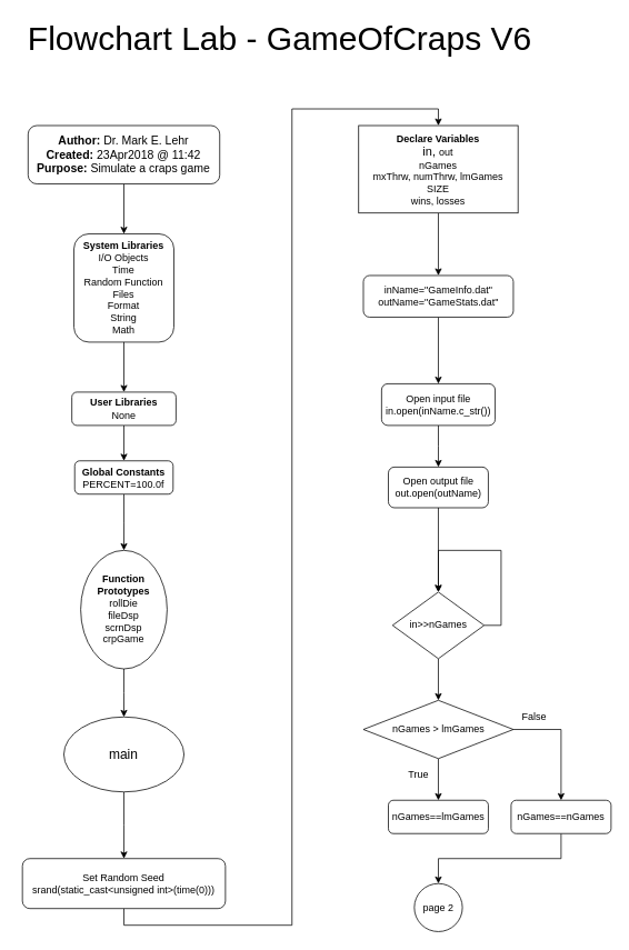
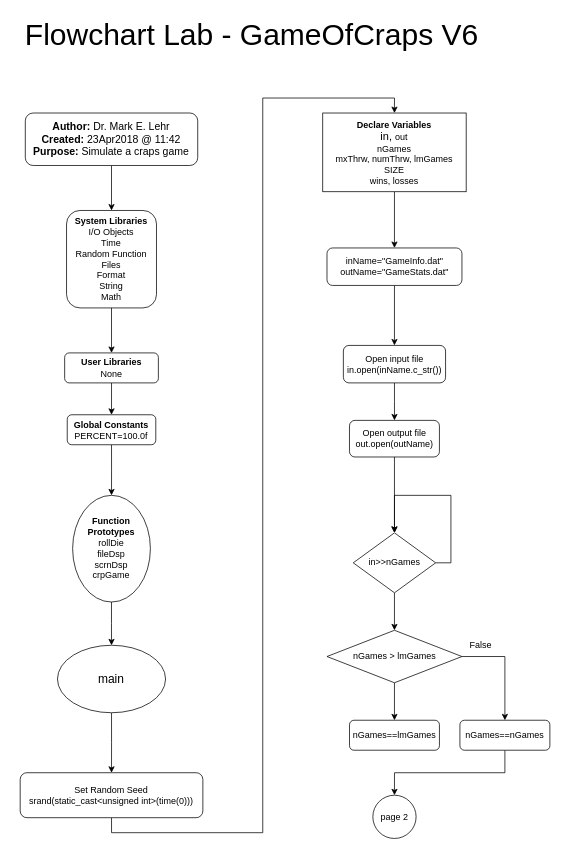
- <mxCell id="35" value="True" style="text;html=1;strokeColor=none;fillColor=none;align=center;verticalAlign=middle;whiteSpace=wrap;rounded=0;" parent="1" vertex="1"><mxGeometry x="482" y="920" width="40" height="20" as="geometry" /></mxCell>
